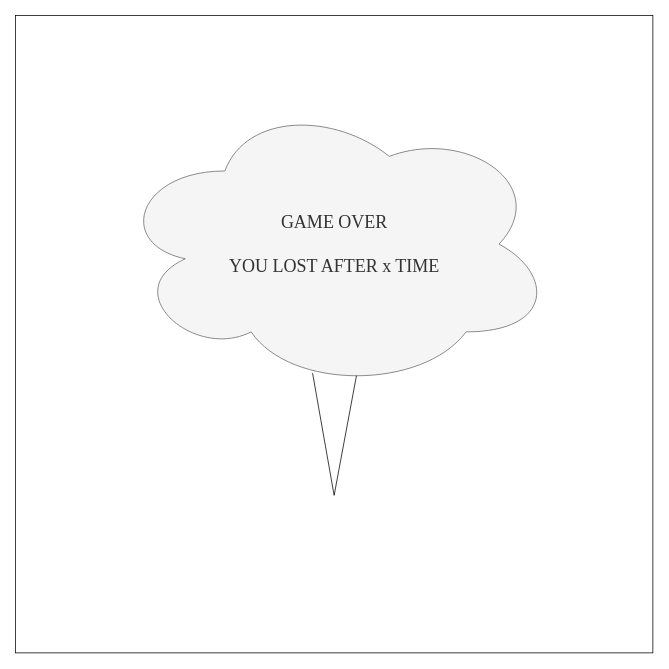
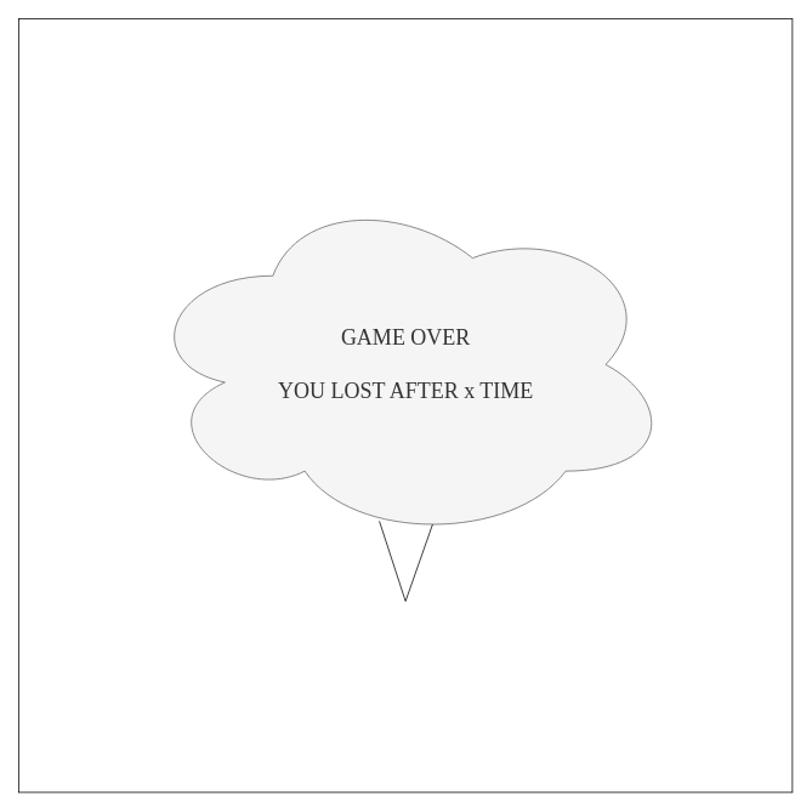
- <mxCell id="3" value="&lt;font style=&quot;font-size: 24px&quot; face=&quot;Comic Sans MS&quot;&gt;GAME OVER&lt;br&gt;&lt;br&gt;YOU LOST AFTER x TIME&lt;/font&gt;" style="ellipse;shape=cloud;whiteSpace=wrap;html=1;fillColor=#f5f5f5;fontColor=#333333;strokeColor=#666666;" vertex="1" parent="1"><mxGeometry x="153" y="130" width="585" height="390" as="geometry" /></mxCell>
+ <mxCell id="3" value="&lt;font style=&quot;font-size: 24px&quot; face=&quot;Comic Sans MS&quot;&gt;GAME OVER&lt;br&gt;&lt;br&gt;YOU LOST AFTER x TIME&lt;/font&gt;" style="ellipse;shape=cloud;whiteSpace=wrap;html=1;fillColor=#f5f5f5;fontColor=#333333;strokeColor=#666666;" vertex="1" parent="1"><mxGeometry x="153" y="205" width="585" height="390" as="geometry" /></mxCell>
